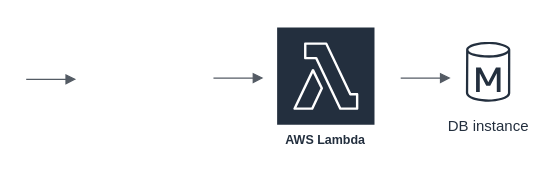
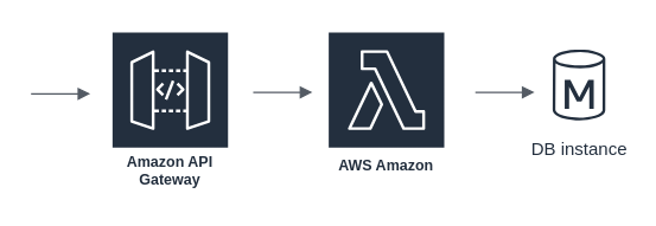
+ <mxCell id="2" value="Amazon API Gateway" style="outlineConnect=0;fontColor=#232F3E;gradientColor=none;strokeColor=#ffffff;fillColor=#232F3E;dashed=0;verticalLabelPosition=middle;verticalAlign=bottom;align=center;html=1;whiteSpace=wrap;fontSize=10;fontStyle=1;spacing=3;shape=mxgraph.aws4.productIcon;prIcon=mxgraph.aws4.api_gateway;" parent="1" vertex="1"><mxGeometry x="74" y="20.5" width="80" height="110" as="geometry" /></mxCell>
- <mxCell id="3" value="AWS Lambda" style="outlineConnect=0;fontColor=#232F3E;gradientColor=none;strokeColor=#ffffff;fillColor=#232F3E;dashed=0;verticalLabelPosition=middle;verticalAlign=bottom;align=center;html=1;whiteSpace=wrap;fontSize=10;fontStyle=1;spacing=3;shape=mxgraph.aws4.productIcon;prIcon=mxgraph.aws4.lambda;" parent="1" vertex="1"><mxGeometry x="220" y="20.5" width="80" height="100" as="geometry" /></mxCell>
+ <mxCell id="3" value="AWS Amazon" style="outlineConnect=0;fontColor=#232F3E;gradientColor=none;strokeColor=#ffffff;fillColor=#232F3E;dashed=0;verticalLabelPosition=middle;verticalAlign=bottom;align=center;html=1;whiteSpace=wrap;fontSize=10;fontStyle=1;spacing=3;shape=mxgraph.aws4.productIcon;prIcon=mxgraph.aws4.lambda;" parent="1" vertex="1"><mxGeometry x="220" y="20.5" width="80" height="100" as="geometry" /></mxCell>
